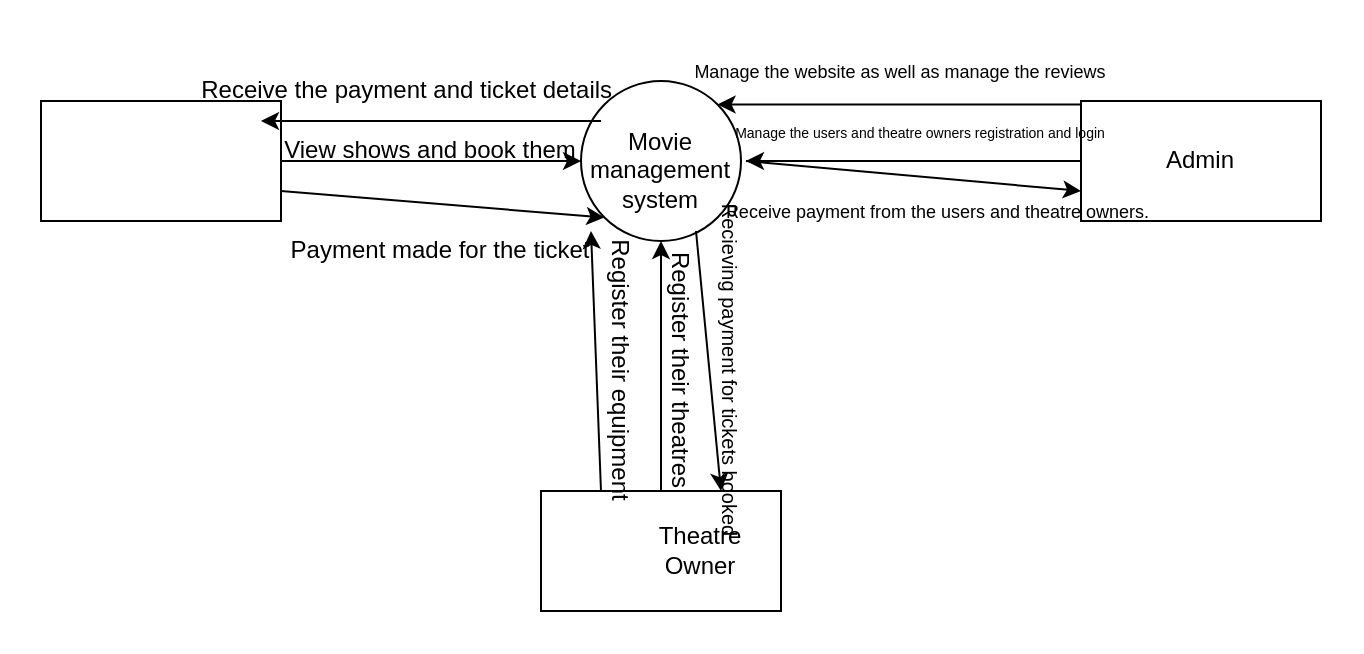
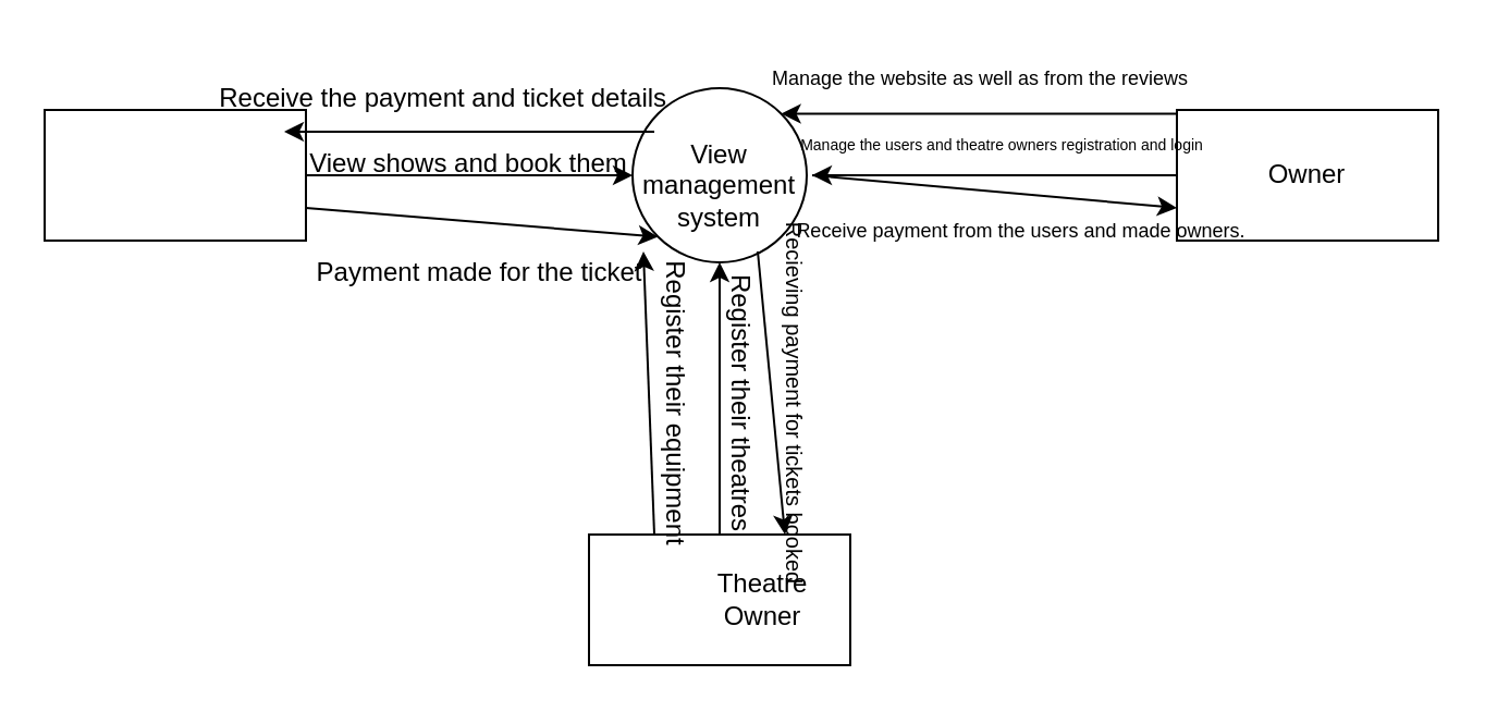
- <mxCell id="23" value="&lt;font style=&quot;font-size: 9px;&quot;&gt;Manage the website as well as manage the reviews&lt;/font&gt;" style="text;html=1;strokeColor=none;fillColor=none;align=center;verticalAlign=middle;whiteSpace=wrap;rounded=0;" vertex="1" parent="1"><mxGeometry x="330" y="20" width="240" height="30" as="geometry" /></mxCell>
+ <mxCell id="23" value="&lt;font style=&quot;font-size: 9px;&quot;&gt;Manage the website as well as from the reviews&lt;/font&gt;" style="text;html=1;strokeColor=none;fillColor=none;align=center;verticalAlign=middle;whiteSpace=wrap;rounded=0;" vertex="1" parent="1"><mxGeometry x="330" y="20" width="240" height="30" as="geometry" /></mxCell>
- <mxCell id="7" value="Admin" style="text;html=1;strokeColor=none;fillColor=none;align=center;verticalAlign=middle;whiteSpace=wrap;rounded=0;" vertex="1" parent="1"><mxGeometry x="570" y="65" width="60" height="30" as="geometry" /></mxCell>
+ <mxCell id="7" value="Owner" style="text;html=1;strokeColor=none;fillColor=none;align=center;verticalAlign=middle;whiteSpace=wrap;rounded=0;" vertex="1" parent="1"><mxGeometry x="570" y="65" width="60" height="30" as="geometry" /></mxCell>
- <mxCell id="26" value="Movie management system" style="text;html=1;strokeColor=none;fillColor=none;align=center;verticalAlign=middle;whiteSpace=wrap;rounded=0;" vertex="1" parent="1"><mxGeometry x="300" y="70" width="60" height="30" as="geometry" /></mxCell>
+ <mxCell id="26" value="View management system" style="text;html=1;strokeColor=none;fillColor=none;align=center;verticalAlign=middle;whiteSpace=wrap;rounded=0;" vertex="1" parent="1"><mxGeometry x="300" y="70" width="60" height="30" as="geometry" /></mxCell>
- <mxCell id="25" value="&lt;font style=&quot;font-size: 9px;&quot;&gt;Receive payment from the users and theatre owners.&amp;nbsp;&lt;/font&gt;" style="text;html=1;strokeColor=none;fillColor=none;align=center;verticalAlign=middle;whiteSpace=wrap;rounded=0;" vertex="1" parent="1"><mxGeometry x="360" y="90" width="220" height="30" as="geometry" /></mxCell>
+ <mxCell id="25" value="&lt;font style=&quot;font-size: 9px;&quot;&gt;Receive payment from the users and made owners.&amp;nbsp;&lt;/font&gt;" style="text;html=1;strokeColor=none;fillColor=none;align=center;verticalAlign=middle;whiteSpace=wrap;rounded=0;" vertex="1" parent="1"><mxGeometry x="360" y="90" width="220" height="30" as="geometry" /></mxCell>
